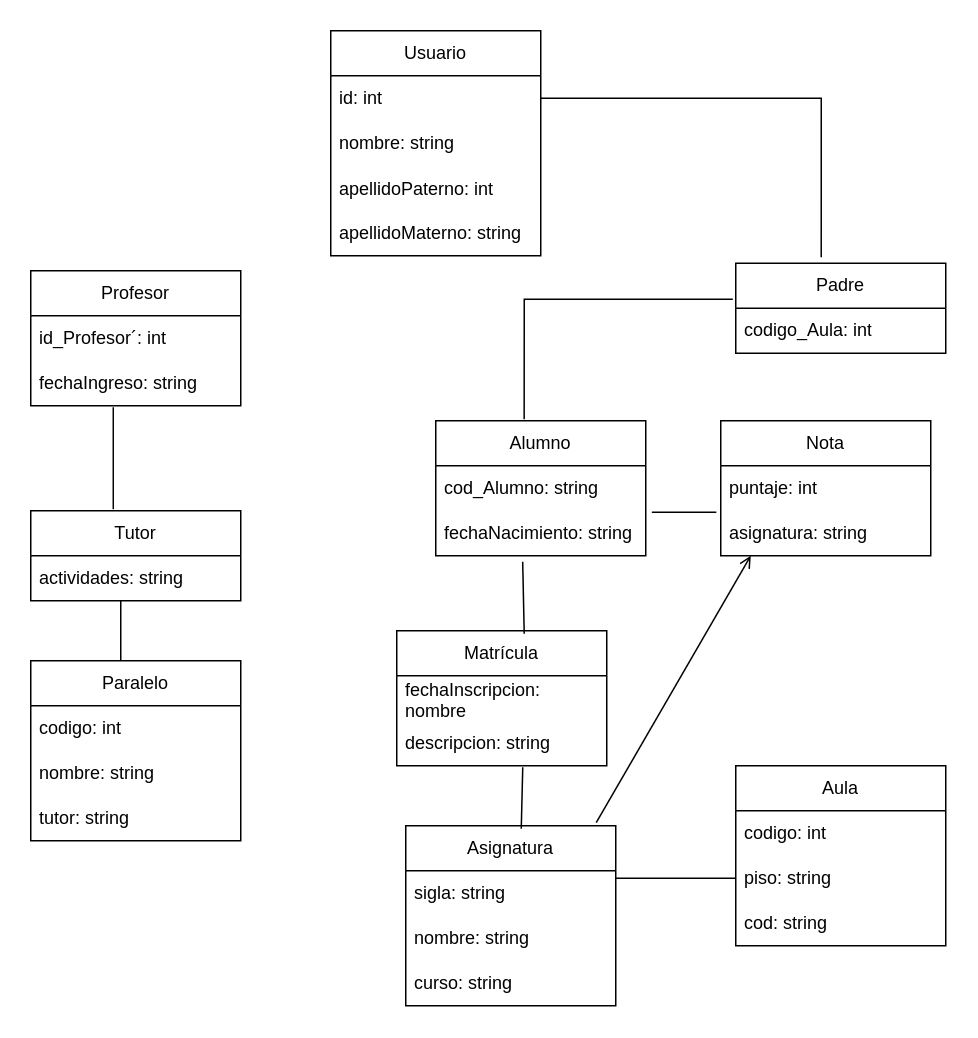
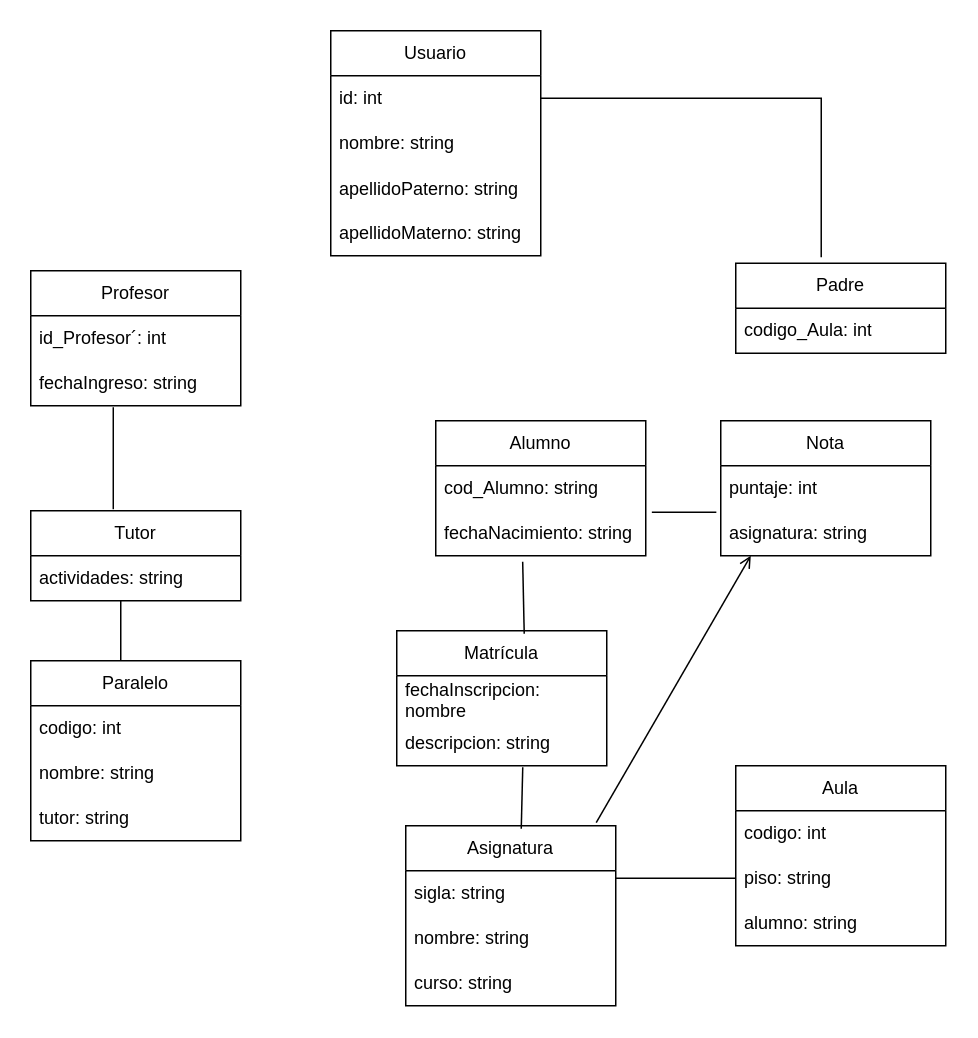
- <mxCell id="5" value="apellidoPaterno: int&lt;br&gt;&lt;br&gt;apellidoMaterno: string" style="text;strokeColor=none;fillColor=none;align=left;verticalAlign=middle;spacingLeft=4;spacingRight=4;overflow=hidden;points=[[0,0.5],[1,0.5]];portConstraint=eastwest;rotatable=0;whiteSpace=wrap;html=1;" vertex="1" parent="2"><mxGeometry y="90" width="140" height="60" as="geometry" /></mxCell>
+ <mxCell id="5" value="apellidoPaterno: string&lt;br&gt;&lt;br&gt;apellidoMaterno: string" style="text;strokeColor=none;fillColor=none;align=left;verticalAlign=middle;spacingLeft=4;spacingRight=4;overflow=hidden;points=[[0,0.5],[1,0.5]];portConstraint=eastwest;rotatable=0;whiteSpace=wrap;html=1;" vertex="1" parent="2"><mxGeometry y="90" width="140" height="60" as="geometry" /></mxCell>
- <mxCell id="28" value="" style="endArrow=none;html=1;rounded=0;entryX=-0.014;entryY=0.4;entryDx=0;entryDy=0;entryPerimeter=0;exitX=0.421;exitY=-0.011;exitDx=0;exitDy=0;exitPerimeter=0;" edge="1" parent="1" source="15" target="18"><mxGeometry width="50" height="50" relative="1" as="geometry"><mxPoint x="380" y="250" as="sourcePoint" /><mxPoint x="430" y="200" as="targetPoint" /><Array as="points"><mxPoint x="349" y="199" /></Array></mxGeometry></mxCell>
- <mxCell id="26" value="cod: string" style="text;strokeColor=none;fillColor=none;align=left;verticalAlign=middle;spacingLeft=4;spacingRight=4;overflow=hidden;points=[[0,0.5],[1,0.5]];portConstraint=eastwest;rotatable=0;whiteSpace=wrap;html=1;" vertex="1" parent="23"><mxGeometry y="90" width="140" height="30" as="geometry" /></mxCell>
+ <mxCell id="26" value="alumno: string" style="text;strokeColor=none;fillColor=none;align=left;verticalAlign=middle;spacingLeft=4;spacingRight=4;overflow=hidden;points=[[0,0.5],[1,0.5]];portConstraint=eastwest;rotatable=0;whiteSpace=wrap;html=1;" vertex="1" parent="23"><mxGeometry y="90" width="140" height="30" as="geometry" /></mxCell>
